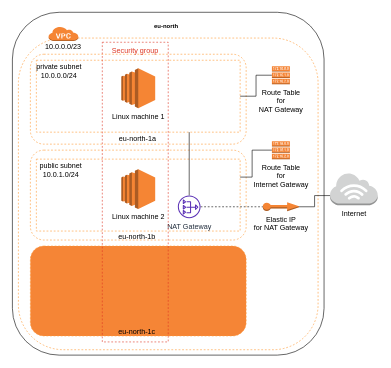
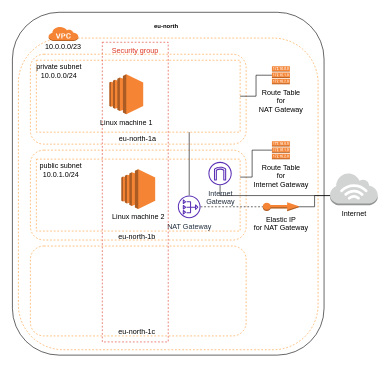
- <mxCell id="24" value="Linux machine 1" style="outlineConnect=0;dashed=0;verticalLabelPosition=bottom;verticalAlign=top;align=center;html=1;shape=mxgraph.aws3.ec2;fillColor=#F58534;gradientColor=none;strokeColor=#FF9933;" parent="1" vertex="1"><mxGeometry x="201.75" y="113.5" width="56.5" height="66.5" as="geometry" /></mxCell>
+ <mxCell id="24" value="Linux machine 1" style="outlineConnect=0;dashed=0;verticalLabelPosition=bottom;verticalAlign=top;align=center;html=1;shape=mxgraph.aws3.ec2;fillColor=#F58534;gradientColor=none;strokeColor=#FF9933;" parent="1" vertex="1"><mxGeometry x="181.75" y="123.5" width="56.5" height="66.5" as="geometry" /></mxCell>
+ <mxCell id="14" value="Internet&lt;br&gt;Gateway" style="outlineConnect=0;fontColor=#232F3E;gradientColor=none;fillColor=#5A30B5;strokeColor=none;dashed=0;verticalLabelPosition=bottom;verticalAlign=top;align=center;html=1;fontSize=12;fontStyle=0;aspect=fixed;pointerEvents=1;shape=mxgraph.aws4.internet_gateway;" parent="1" vertex="1"><mxGeometry x="347" y="269.5" width="39" height="39" as="geometry" /></mxCell>
+ <mxCell id="13" style="edgeStyle=orthogonalEdgeStyle;rounded=0;orthogonalLoop=1;jettySize=auto;html=1;entryX=0;entryY=0.7;entryDx=0;entryDy=0;entryPerimeter=0;startArrow=none;startFill=0;endArrow=none;endFill=0;" parent="1" source="14" target="11" edge="1"><mxGeometry relative="1" as="geometry"><Array as="points"><mxPoint x="367" y="326" /></Array></mxGeometry></mxCell>
- <mxCell id="4" value="eu-north-1c" style="rounded=1;whiteSpace=wrap;html=1;dashed=1;strokeColor=#FF9933;movableLabel=1;fillColor=#f58536;" parent="1" vertex="1"><mxGeometry x="50" y="410" width="360" height="150" as="geometry"><mxPoint x="-2" y="69" as="offset" /></mxGeometry></mxCell>
+ <mxCell id="4" value="eu-north-1c" style="rounded=1;whiteSpace=wrap;html=1;dashed=1;strokeColor=#FF9933;movableLabel=1;" parent="1" vertex="1"><mxGeometry x="50" y="410" width="360" height="150" as="geometry"><mxPoint x="-2" y="69" as="offset" /></mxGeometry></mxCell>
